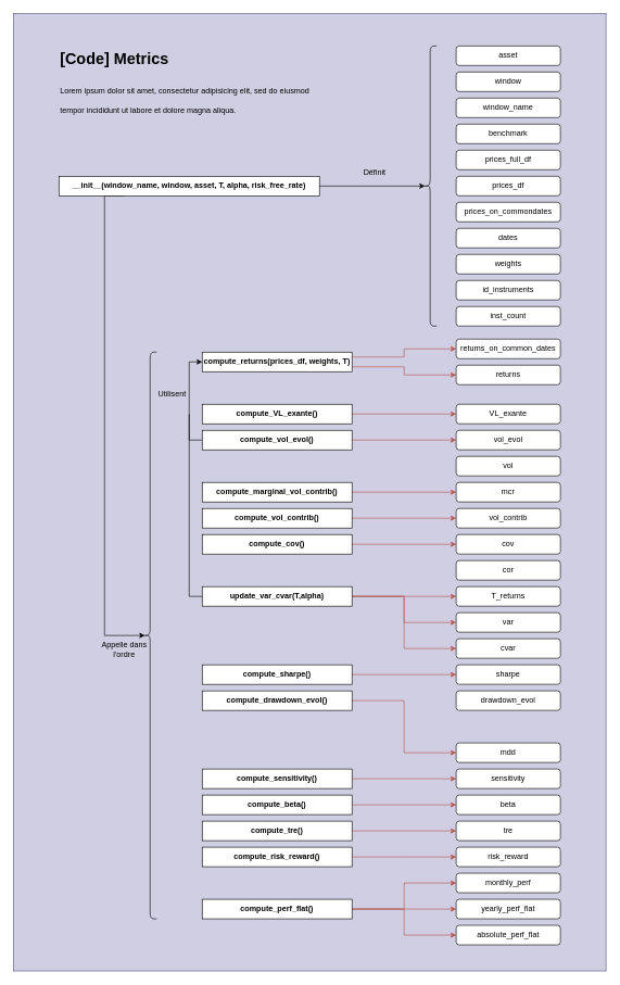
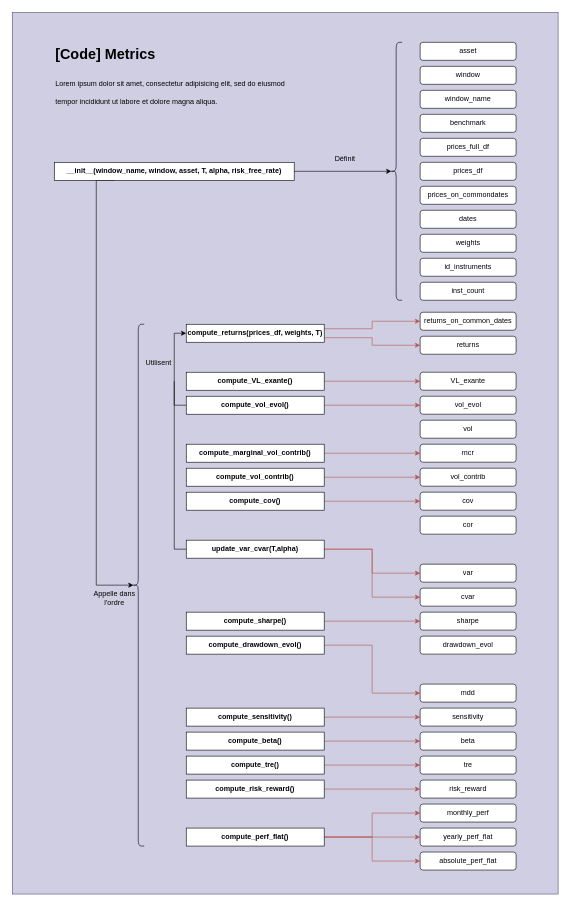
- <mxCell id="15" style="edgeStyle=orthogonalEdgeStyle;rounded=0;orthogonalLoop=1;jettySize=auto;html=1;entryX=0;entryY=0.5;entryDx=0;entryDy=0;fontColor=#FFE6CC;fillColor=#f8cecc;strokeColor=#b85450;" edge="1" parent="1" source="18" target="49"><mxGeometry relative="1" as="geometry" /></mxCell>
- <mxCell id="49" value="T_returns" style="rounded=1;whiteSpace=wrap;html=1;" vertex="1" parent="1"><mxGeometry x="700" y="900" width="160" height="30" as="geometry" /></mxCell>
